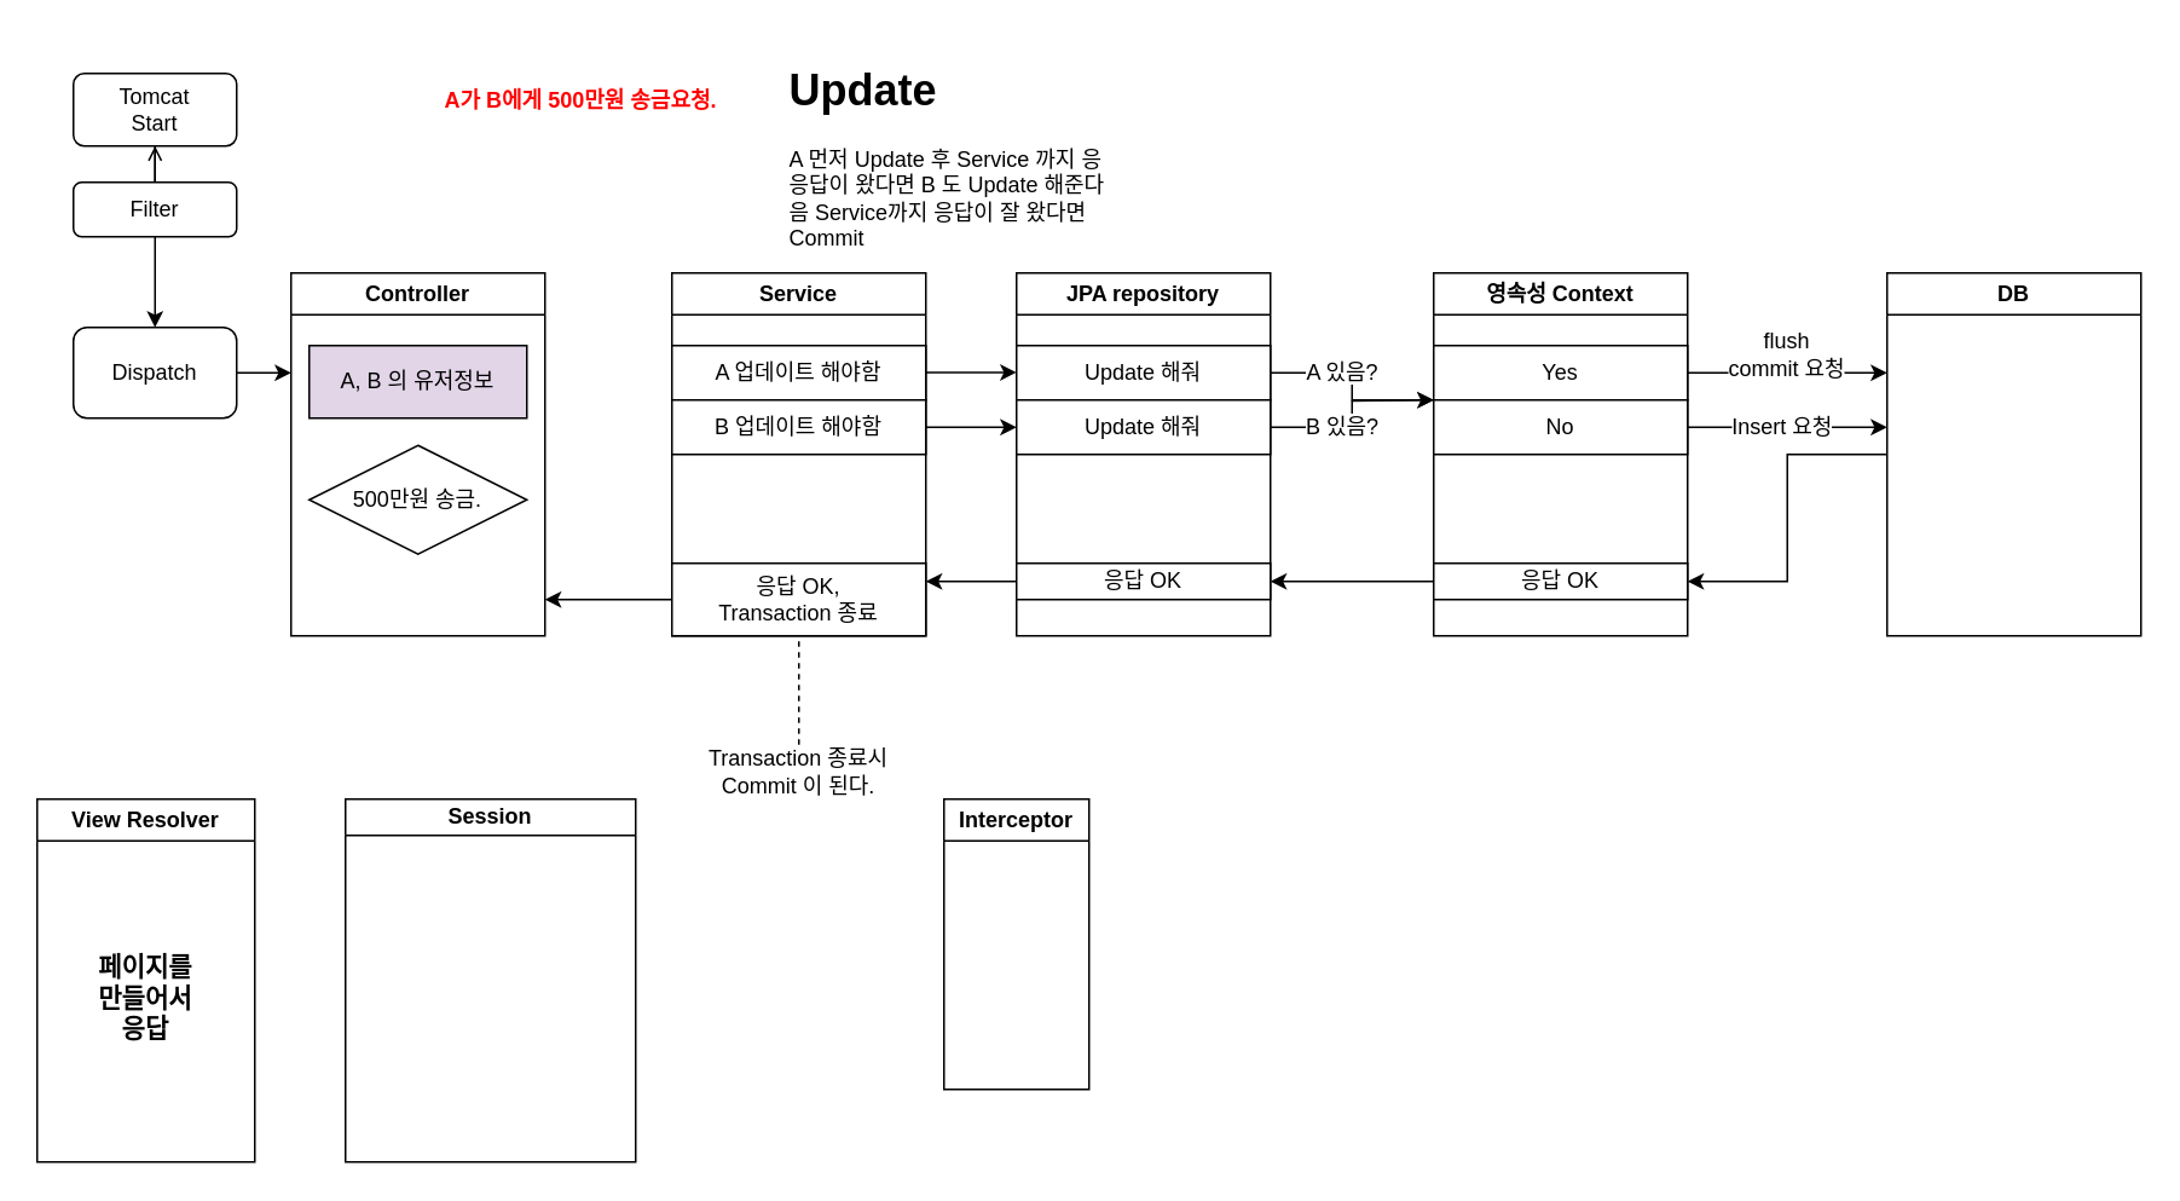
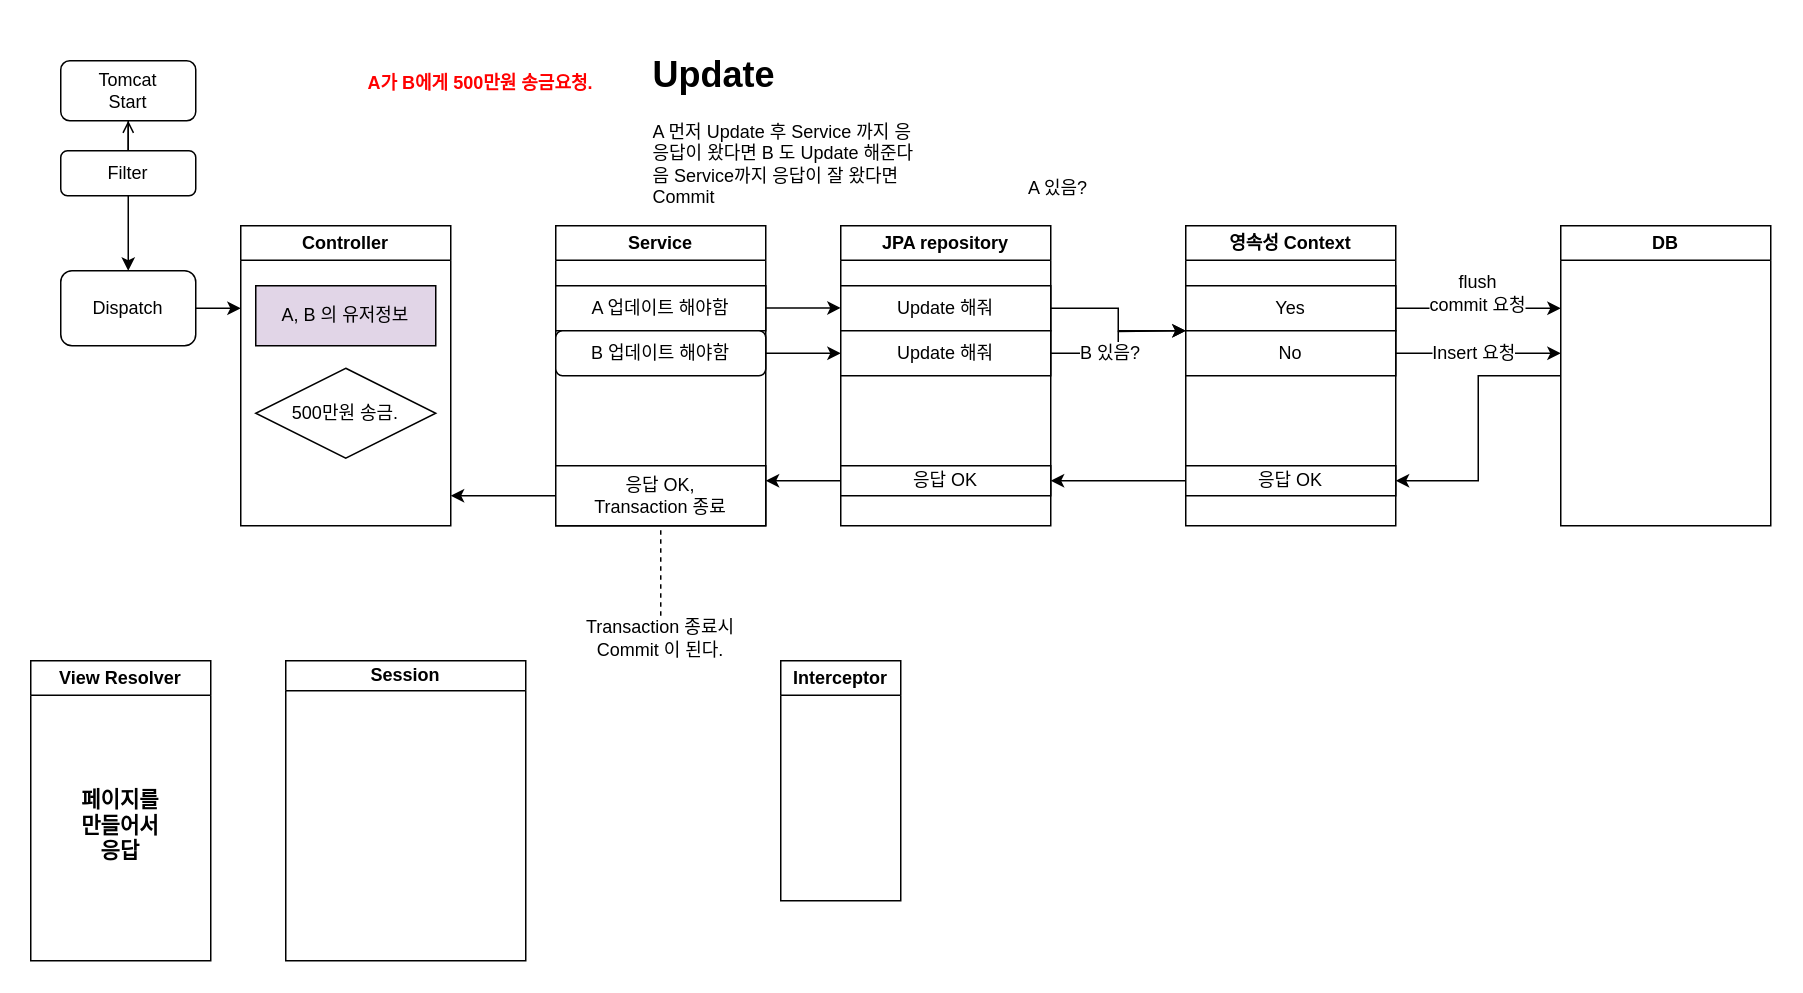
- <mxCell id="40" value="&lt;span style=&quot;background-color: rgb(255, 255, 255);&quot;&gt;A 있음?&lt;/span&gt;" style="text;html=1;strokeColor=none;fillColor=none;align=center;verticalAlign=middle;whiteSpace=wrap;rounded=0;" vertex="1" parent="1"><mxGeometry x="710" y="190" width="60" height="30" as="geometry" /></mxCell>
+ <mxCell id="40" value="&lt;span style=&quot;background-color: rgb(255, 255, 255);&quot;&gt;A 있음?&lt;/span&gt;" style="text;html=1;strokeColor=none;fillColor=none;align=center;verticalAlign=middle;whiteSpace=wrap;rounded=0;" vertex="1" parent="1"><mxGeometry x="675" y="110" width="60" height="30" as="geometry" /></mxCell>
- <mxCell id="16" value="B 업데이트 해야함" style="whiteSpace=wrap;html=1;" vertex="1" parent="12"><mxGeometry y="70" width="140" height="30" as="geometry" /></mxCell>
+ <mxCell id="16" value="B 업데이트 해야함" style="whiteSpace=wrap;html=1;rounded=1;" vertex="1" parent="12"><mxGeometry y="70" width="140" height="30" as="geometry" /></mxCell>
